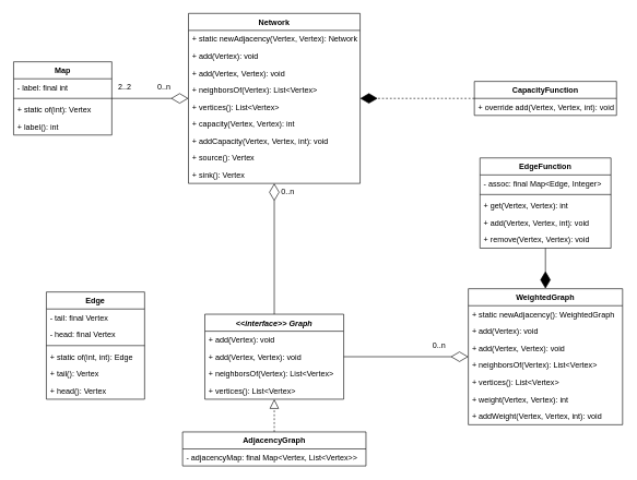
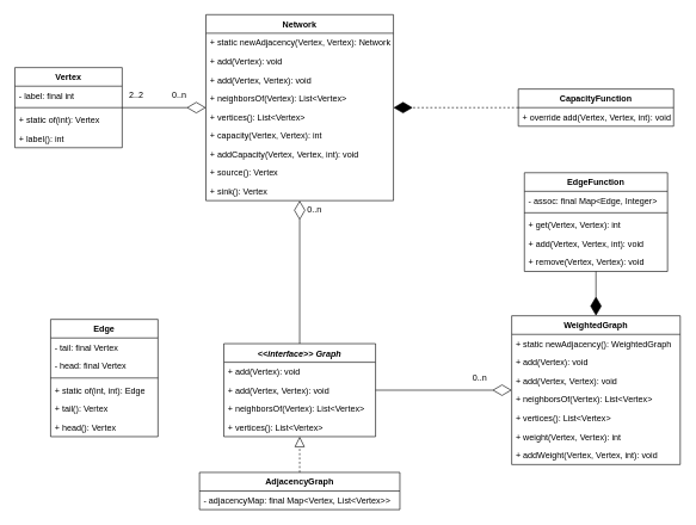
- <mxCell id="10" value="Map" style="swimlane;fontStyle=1;align=center;verticalAlign=top;childLayout=stackLayout;horizontal=1;startSize=26;horizontalStack=0;resizeParent=1;resizeParentMax=0;resizeLast=0;collapsible=1;marginBottom=0;" parent="1" vertex="1"><mxGeometry x="20" y="94" width="150" height="112" as="geometry" /></mxCell>
+ <mxCell id="10" value="Vertex" style="swimlane;fontStyle=1;align=center;verticalAlign=top;childLayout=stackLayout;horizontal=1;startSize=26;horizontalStack=0;resizeParent=1;resizeParentMax=0;resizeLast=0;collapsible=1;marginBottom=0;" parent="1" vertex="1"><mxGeometry x="20" y="94" width="150" height="112" as="geometry" /></mxCell>
